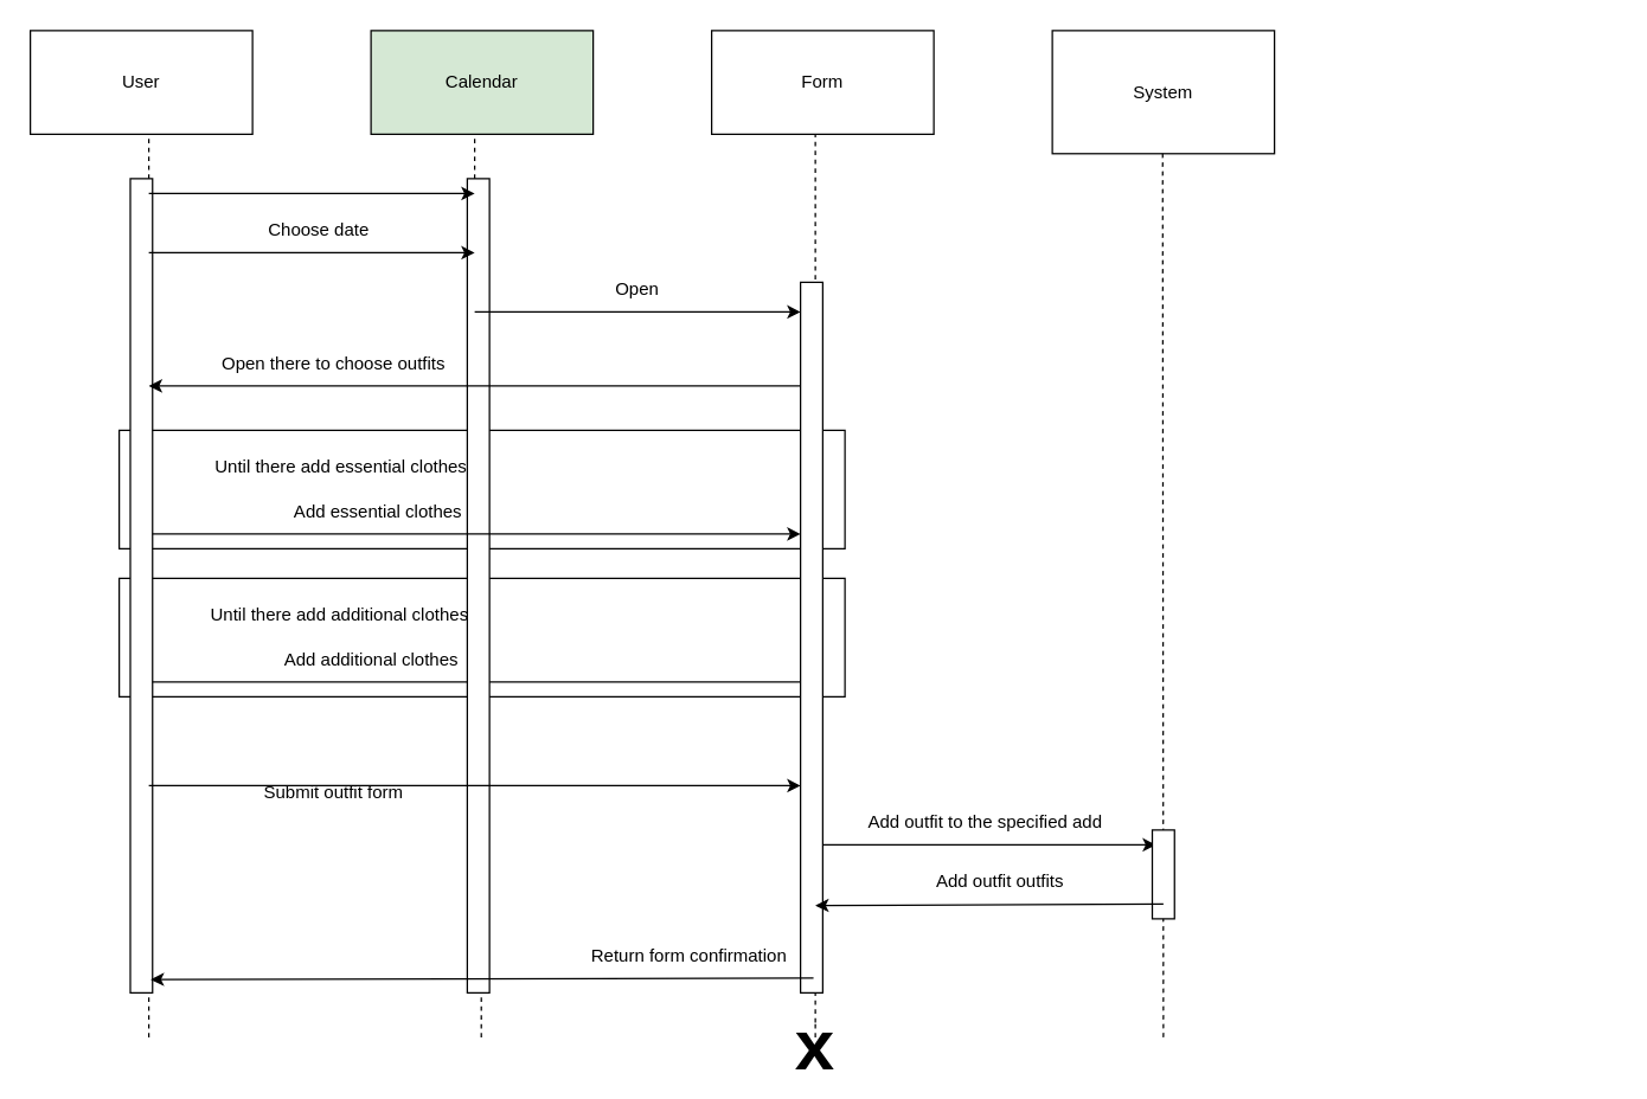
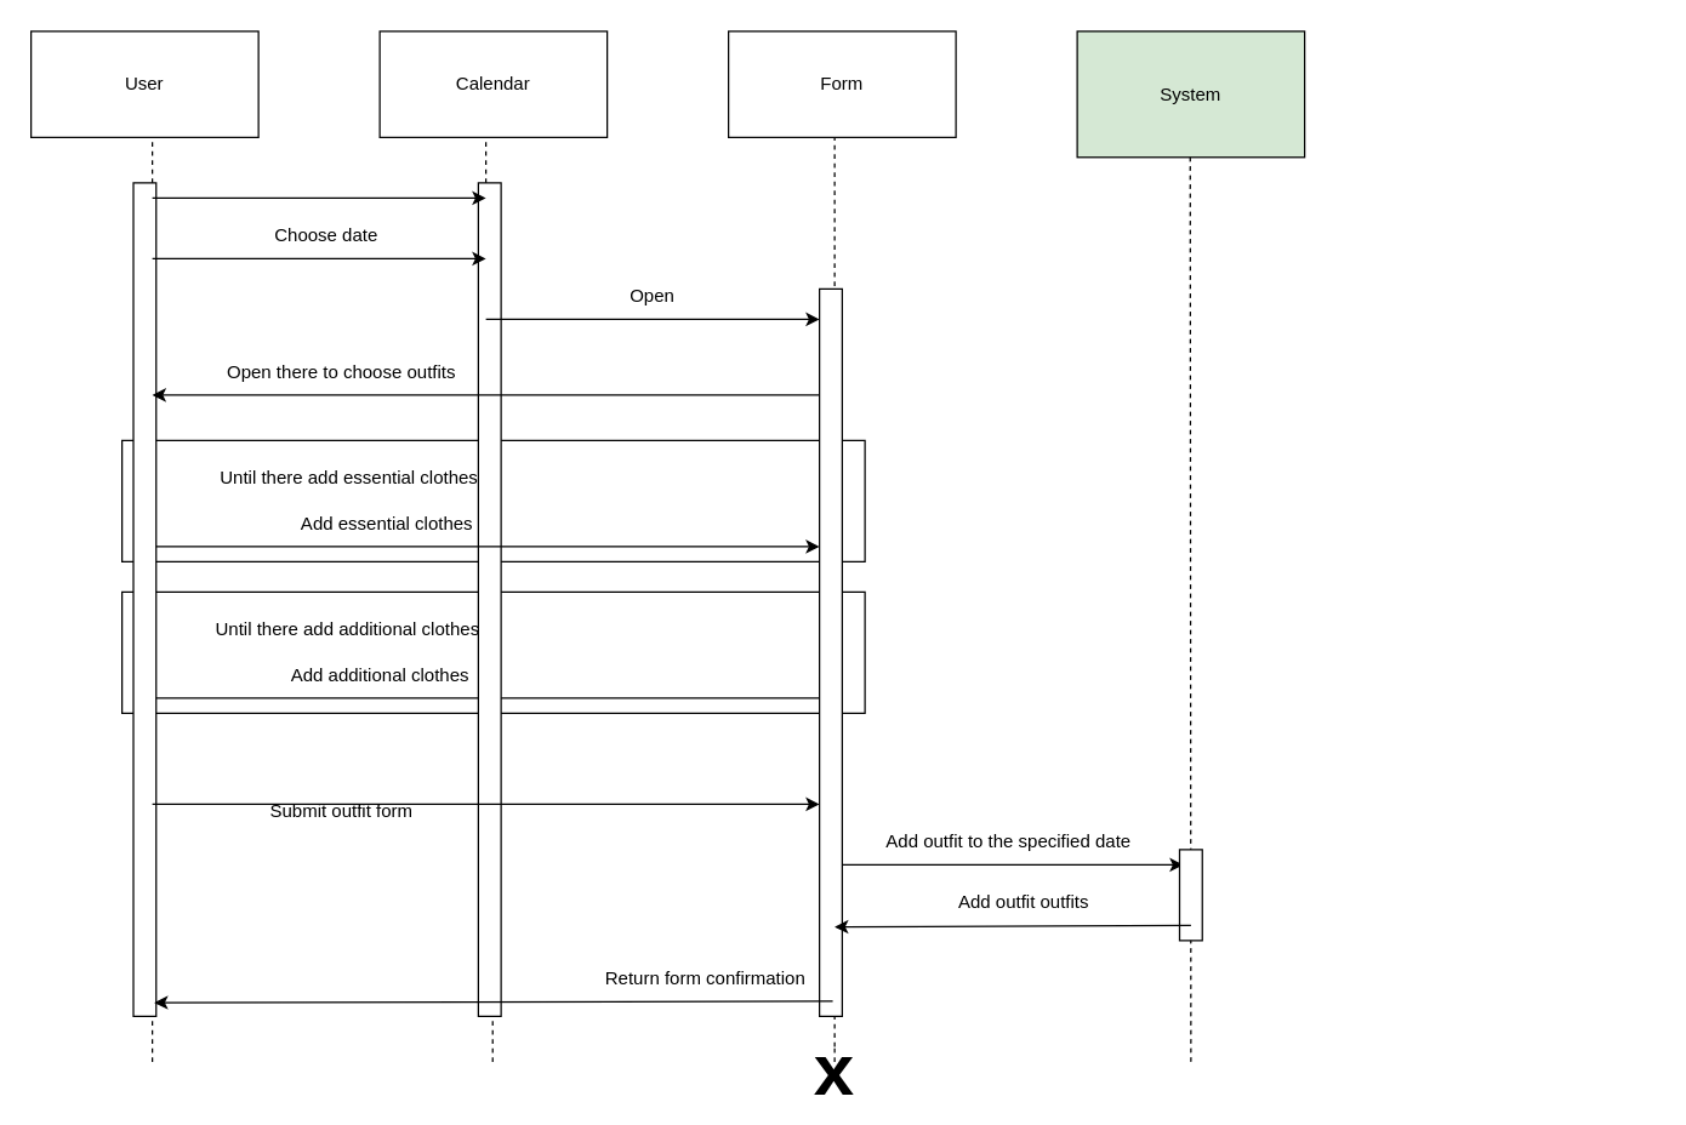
- <mxCell id="32" value="Calendar" style="rounded=0;whiteSpace=wrap;html=1;fillColor=#d5e8d4;" parent="1" vertex="1"><mxGeometry x="250" width="150" height="70" as="geometry" y="20" /></mxCell>
+ <mxCell id="32" value="Calendar" style="rounded=0;whiteSpace=wrap;html=1;" parent="1" vertex="1"><mxGeometry x="250" width="150" height="70" as="geometry" y="20" /></mxCell>
- <mxCell id="10" value="System" style="rounded=0;whiteSpace=wrap;html=1;" parent="9" vertex="1"><mxGeometry width="150" height="83.125" as="geometry" /></mxCell>
+ <mxCell id="10" value="System" style="rounded=0;whiteSpace=wrap;html=1;fillColor=#d5e8d4;" parent="9" vertex="1"><mxGeometry width="150" height="83.125" as="geometry" /></mxCell>
- <mxCell id="39" value="Add outfit to the specified add" style="text;html=1;align=center;verticalAlign=middle;whiteSpace=wrap;rounded=0;fillColor=none;" parent="1" vertex="1"><mxGeometry x="580" y="540" width="170" height="30" as="geometry" /></mxCell>
+ <mxCell id="39" value="Add outfit to the specified date" style="text;html=1;align=center;verticalAlign=middle;whiteSpace=wrap;rounded=0;fillColor=none;" parent="1" vertex="1"><mxGeometry x="580" y="540" width="170" height="30" as="geometry" /></mxCell>
